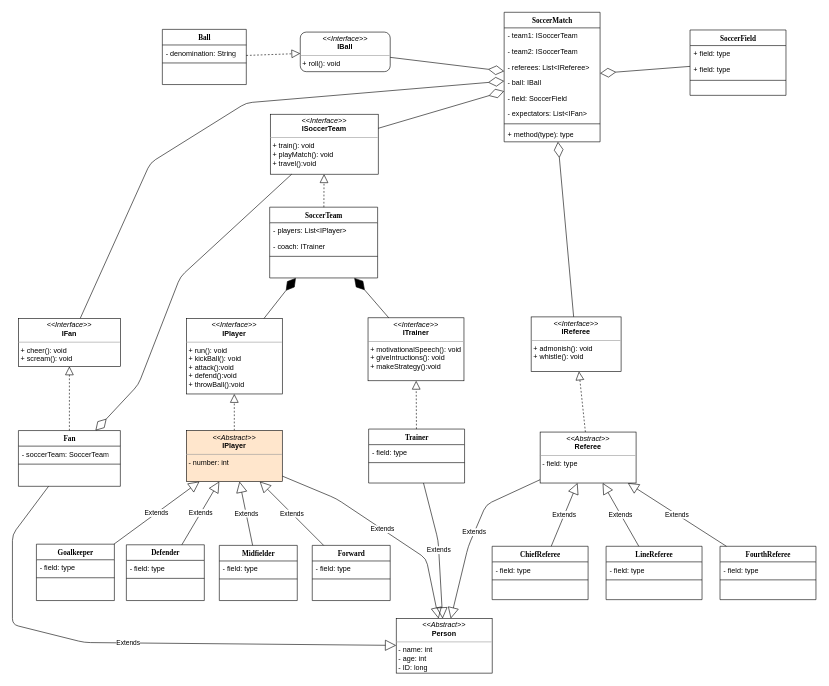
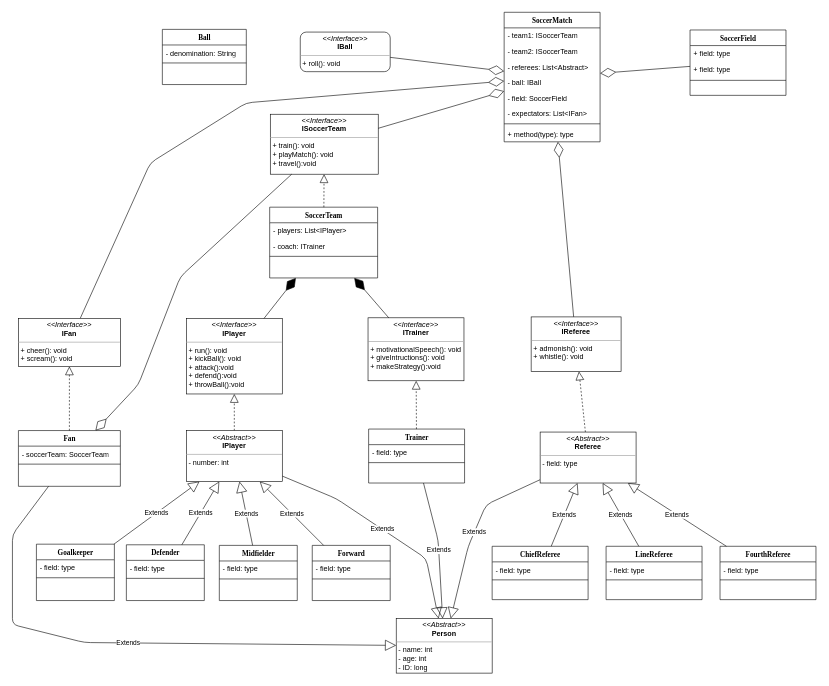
- <mxCell id="53" value="" style="endArrow=block;dashed=1;endFill=0;endSize=12;html=1;" parent="1" source="49" target="52" edge="1"><mxGeometry width="160" relative="1" as="geometry"><mxPoint x="445" y="186" as="sourcePoint" /><mxPoint x="445" y="118" as="targetPoint" /></mxGeometry></mxCell>
- <mxCell id="5" value="- referees: List&amp;lt;IReferee&amp;gt;" style="text;html=1;strokeColor=none;fillColor=none;align=left;verticalAlign=top;spacingLeft=4;spacingRight=4;whiteSpace=wrap;overflow=hidden;rotatable=0;points=[[0,0.5],[1,0.5]];portConstraint=eastwest;" parent="2" vertex="1"><mxGeometry y="78" width="160" height="26" as="geometry" /></mxCell>
+ <mxCell id="5" value="- referees: List&amp;lt;Abstract&amp;gt;" style="text;html=1;strokeColor=none;fillColor=none;align=left;verticalAlign=top;spacingLeft=4;spacingRight=4;whiteSpace=wrap;overflow=hidden;rotatable=0;points=[[0,0.5],[1,0.5]];portConstraint=eastwest;" parent="2" vertex="1"><mxGeometry y="78" width="160" height="26" as="geometry" /></mxCell>
- <mxCell id="68" value="&lt;p style=&quot;margin: 0px ; margin-top: 4px ; text-align: center&quot;&gt;&lt;i&gt;&amp;lt;&amp;lt;Abstract&amp;gt;&amp;gt;&lt;/i&gt;&lt;br&gt;&lt;b&gt;IPlayer&lt;/b&gt;&lt;/p&gt;&lt;hr size=&quot;1&quot;&gt;&lt;p style=&quot;margin: 0px ; margin-left: 4px&quot;&gt;&lt;/p&gt;&lt;p style=&quot;margin: 0px ; margin-left: 4px&quot;&gt;- number: int&lt;/p&gt;" style="verticalAlign=top;align=left;overflow=fill;fontSize=12;fontFamily=Helvetica;html=1;rounded=0;shadow=0;comic=0;labelBackgroundColor=none;strokeColor=#000000;strokeWidth=1;fillColor=#ffe6cc;" parent="1" vertex="1"><mxGeometry x="310" y="717.5" width="160" height="85" as="geometry" /></mxCell>
+ <mxCell id="68" value="&lt;p style=&quot;margin: 0px ; margin-top: 4px ; text-align: center&quot;&gt;&lt;i&gt;&amp;lt;&amp;lt;Abstract&amp;gt;&amp;gt;&lt;/i&gt;&lt;br&gt;&lt;b&gt;IPlayer&lt;/b&gt;&lt;/p&gt;&lt;hr size=&quot;1&quot;&gt;&lt;p style=&quot;margin: 0px ; margin-left: 4px&quot;&gt;&lt;/p&gt;&lt;p style=&quot;margin: 0px ; margin-left: 4px&quot;&gt;- number: int&lt;/p&gt;" style="verticalAlign=top;align=left;overflow=fill;fontSize=12;fontFamily=Helvetica;html=1;rounded=0;shadow=0;comic=0;labelBackgroundColor=none;strokeColor=#000000;strokeWidth=1;fillColor=#ffffff;" parent="1" vertex="1"><mxGeometry x="310" y="717.5" width="160" height="85" as="geometry" /></mxCell>
